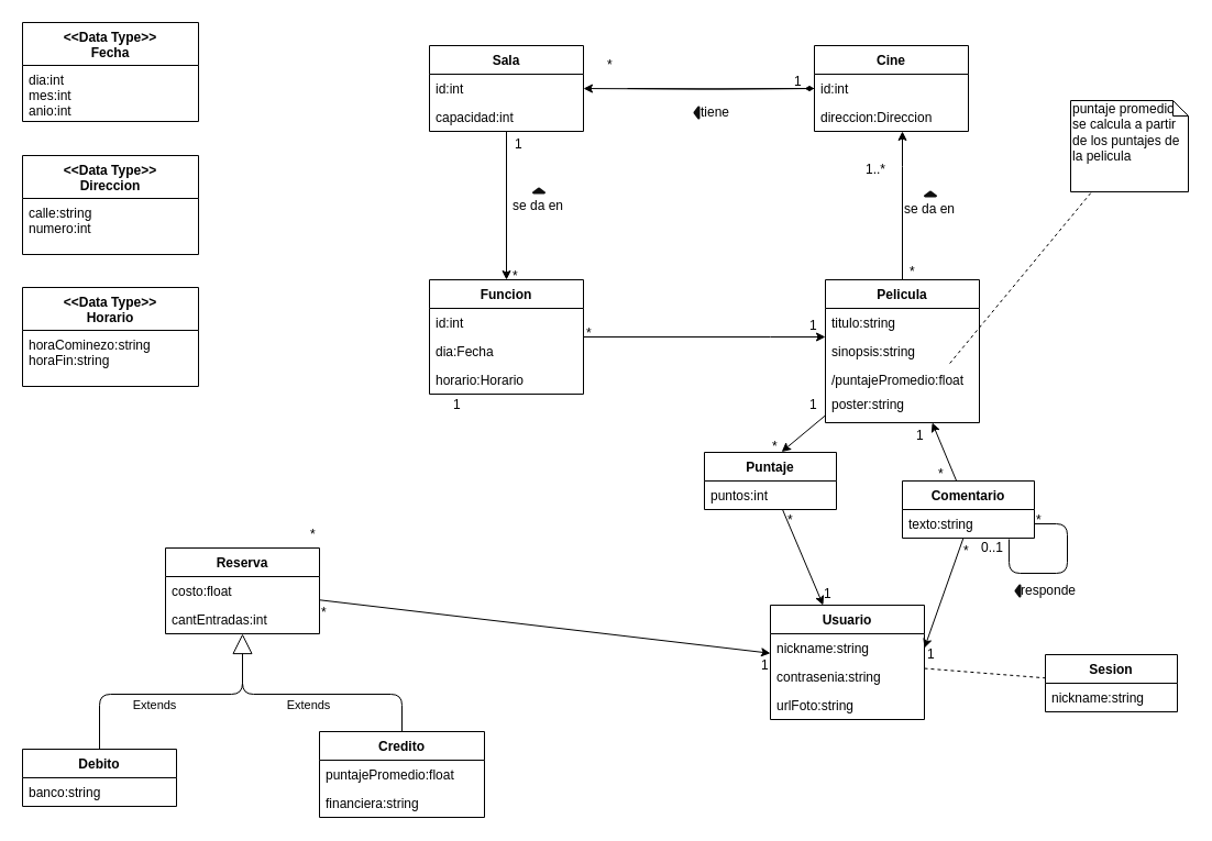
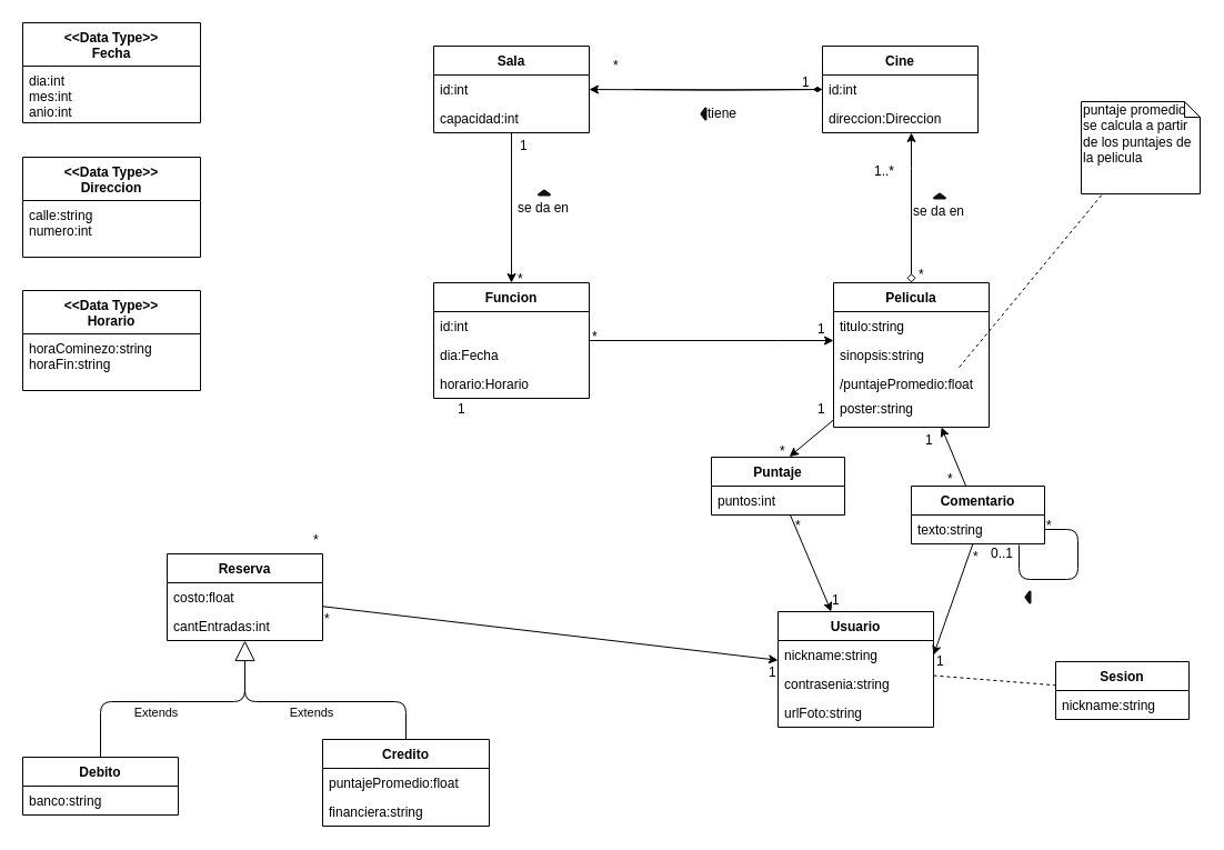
- <mxCell id="69" value="" style="edgeStyle=orthogonalEdgeStyle;rounded=0;orthogonalLoop=1;jettySize=auto;html=1;endArrow=none;endFill=0;entryX=0.5;entryY=0;entryDx=0;entryDy=0;startArrow=classic;startFill=1;" parent="1" source="22" target="31" edge="1"><mxGeometry relative="1" as="geometry"><mxPoint x="810" y="199" as="targetPoint" /><Array as="points"><mxPoint x="820" y="151" /><mxPoint x="820" y="151" /></Array></mxGeometry></mxCell>
+ <mxCell id="69" value="" style="edgeStyle=orthogonalEdgeStyle;rounded=0;orthogonalLoop=1;jettySize=auto;html=1;endArrow=diamond;endFill=0;entryX=0.5;entryY=0;entryDx=0;entryDy=0;startArrow=classic;startFill=1;" parent="1" source="22" target="31" edge="1"><mxGeometry relative="1" as="geometry"><mxPoint x="810" y="199" as="targetPoint" /><Array as="points"><mxPoint x="820" y="151" /><mxPoint x="820" y="151" /></Array></mxGeometry></mxCell>
- <mxCell id="78" value="responde" style="text;html=1;strokeColor=none;fillColor=none;align=center;verticalAlign=middle;whiteSpace=wrap;rounded=0;" parent="77" vertex="1"><mxGeometry x="2" width="40" height="20" as="geometry" /></mxCell>
